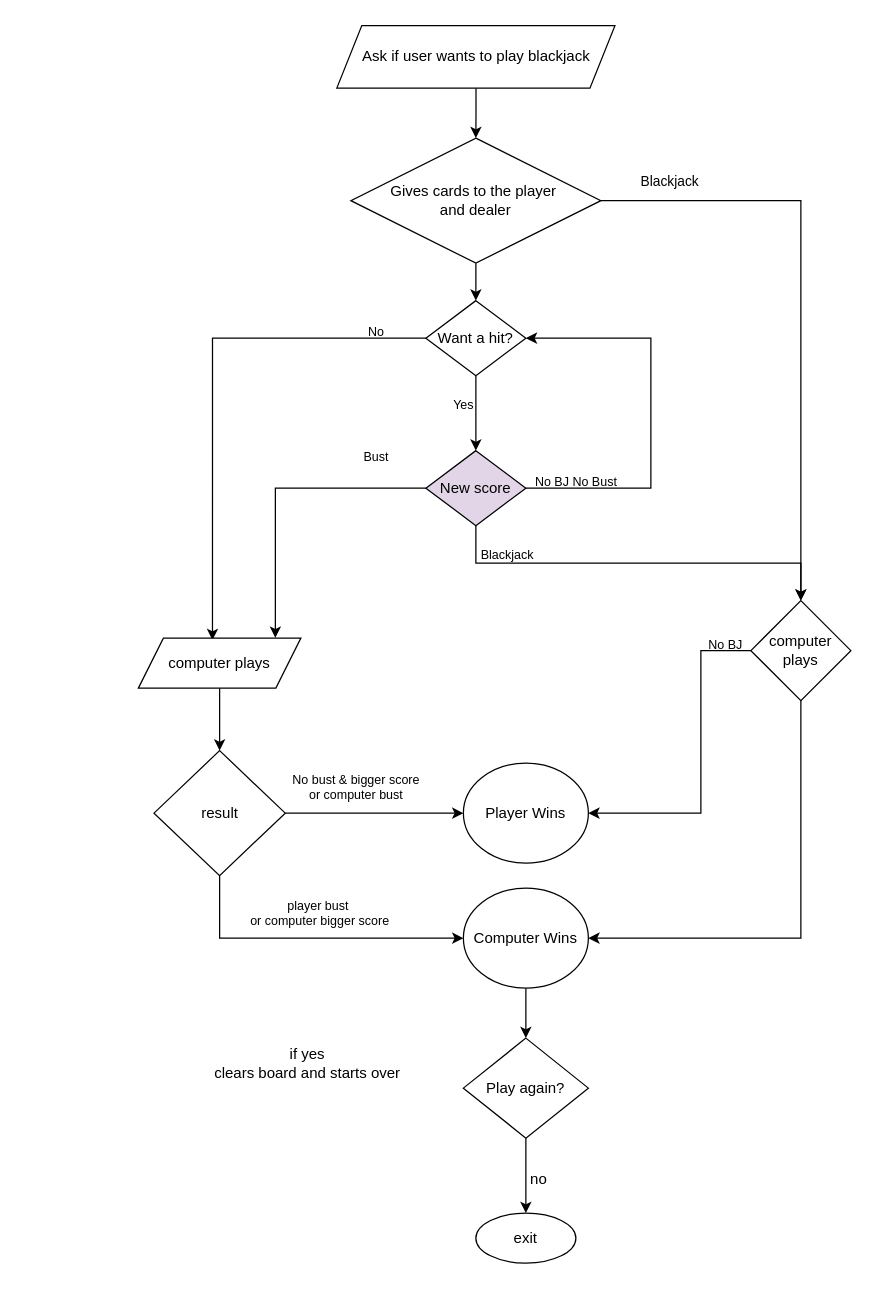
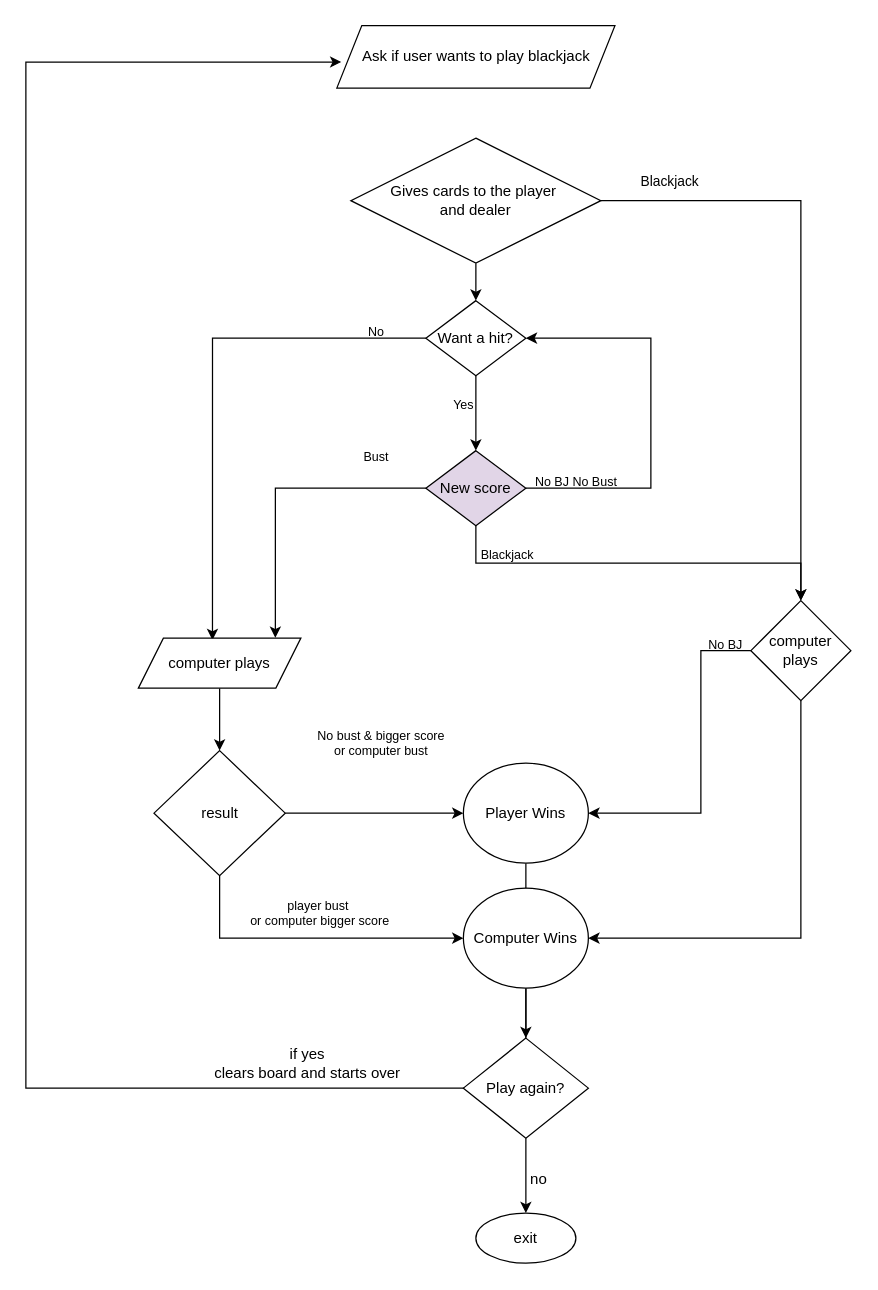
- <mxCell id="2" style="edgeStyle=orthogonalEdgeStyle;rounded=0;orthogonalLoop=1;jettySize=auto;html=1;entryX=0.5;entryY=0;entryDx=0;entryDy=0;" edge="1" parent="1" source="3" target="6"><mxGeometry relative="1" as="geometry" /></mxCell>
+ <mxCell id="24" style="edgeStyle=orthogonalEdgeStyle;rounded=0;orthogonalLoop=1;jettySize=auto;html=1;entryX=0.016;entryY=0.582;entryDx=0;entryDy=0;entryPerimeter=0;" edge="1" parent="1" source="25" target="3"><mxGeometry relative="1" as="geometry"><mxPoint x="20" y="50" as="targetPoint" /><Array as="points"><mxPoint x="420" y="870" /><mxPoint x="20" y="870" /><mxPoint x="20" y="49" /></Array></mxGeometry></mxCell>
- <mxCell id="33" value="No bust &amp;amp; bigger score&lt;div style=&quot;font-size: 10px;&quot;&gt;or computer bust&lt;/div&gt;&lt;div style=&quot;font-size: 10px;&quot;&gt;&lt;div style=&quot;font-size: 10px;&quot;&gt;&lt;br style=&quot;font-size: 10px;&quot;&gt;&lt;/div&gt;&lt;/div&gt;" style="text;html=1;align=center;verticalAlign=middle;whiteSpace=wrap;rounded=0;fontSize=10;" vertex="1" parent="1"><mxGeometry x="227.5" y="620" width="112.5" height="30" as="geometry" /></mxCell>
+ <mxCell id="33" value="No bust &amp;amp; bigger score&lt;div style=&quot;font-size: 10px;&quot;&gt;or computer bust&lt;/div&gt;&lt;div style=&quot;font-size: 10px;&quot;&gt;&lt;div style=&quot;font-size: 10px;&quot;&gt;&lt;br style=&quot;font-size: 10px;&quot;&gt;&lt;/div&gt;&lt;/div&gt;" style="text;html=1;align=center;verticalAlign=middle;whiteSpace=wrap;rounded=0;fontSize=10;" vertex="1" parent="1"><mxGeometry x="247.5" y="585" width="112.5" height="30" as="geometry" /></mxCell>
